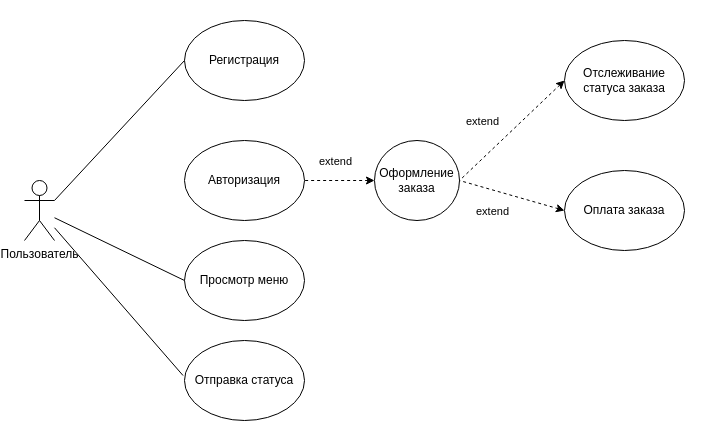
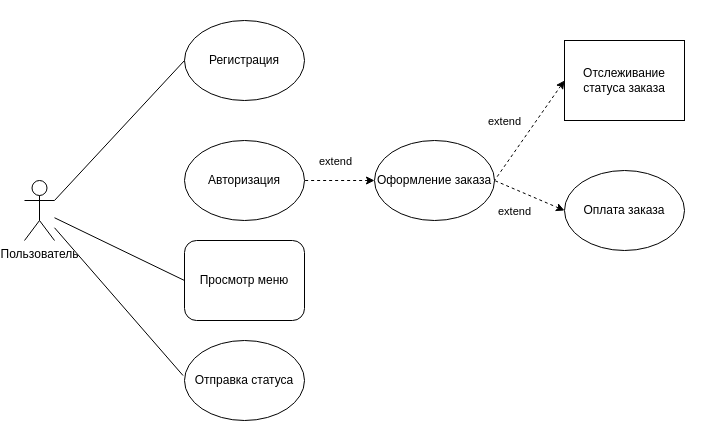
- <mxCell id="9" value="Отслеживание статуса заказа" style="ellipse;whiteSpace=wrap;html=1;" vertex="1" parent="1"><mxGeometry x="560" y="40" width="120" height="80" as="geometry" /></mxCell>
+ <mxCell id="9" value="Отслеживание статуса заказа" style="whiteSpace=wrap;html=1;rounded=0;" vertex="1" parent="1"><mxGeometry x="560" y="40" width="120" height="80" as="geometry" /></mxCell>
- <mxCell id="7" value="Оформление заказа" style="ellipse;whiteSpace=wrap;html=1;" vertex="1" parent="1"><mxGeometry x="370" y="140" width="85" height="80" as="geometry" /></mxCell>
+ <mxCell id="7" value="Оформление заказа" style="ellipse;whiteSpace=wrap;html=1;" vertex="1" parent="1"><mxGeometry x="370" y="140" width="120" height="80" as="geometry" /></mxCell>
- <mxCell id="5" value="Просмотр меню" style="ellipse;whiteSpace=wrap;html=1;" vertex="1" parent="1"><mxGeometry x="180" y="240" width="120" height="80" as="geometry" /></mxCell>
+ <mxCell id="5" value="Просмотр меню" style="whiteSpace=wrap;html=1;rounded=1;" vertex="1" parent="1"><mxGeometry x="180" y="240" width="120" height="80" as="geometry" /></mxCell>
